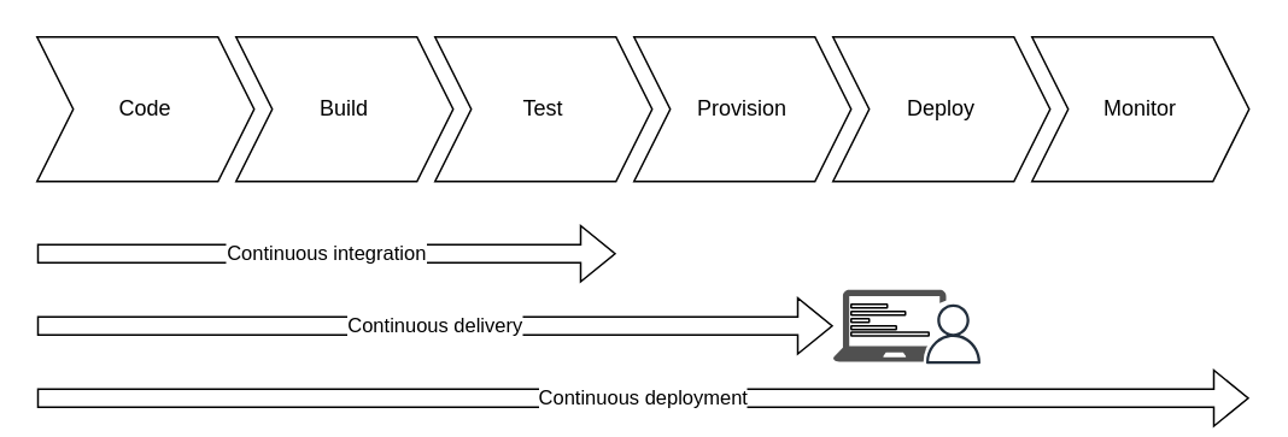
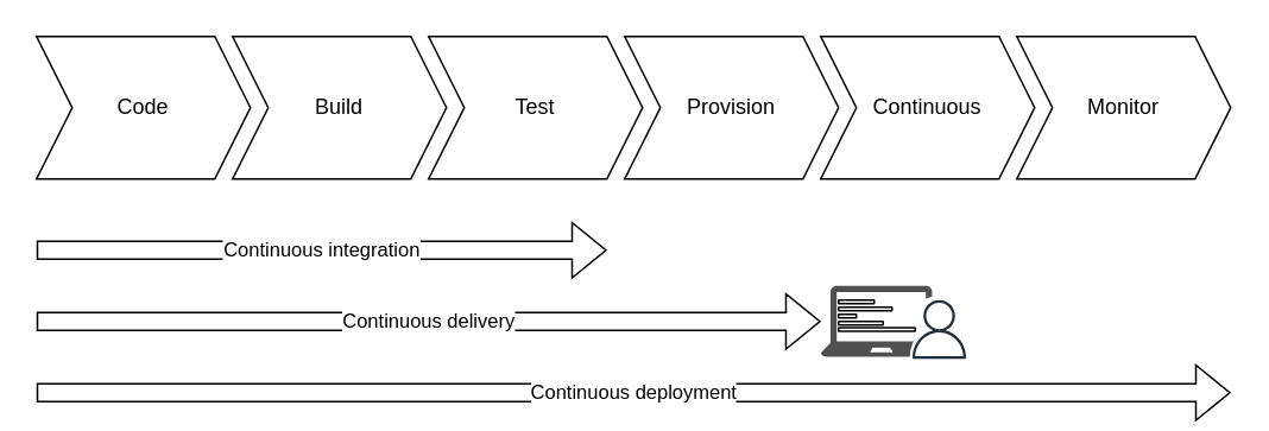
- <mxCell id="9" value="Deploy" style="shape=step;perimeter=stepPerimeter;whiteSpace=wrap;html=1;fixedSize=1;" vertex="1" parent="1"><mxGeometry x="460" y="20" width="120" height="80" as="geometry" /></mxCell>
+ <mxCell id="9" value="Continuous" style="shape=step;perimeter=stepPerimeter;whiteSpace=wrap;html=1;fixedSize=1;" vertex="1" parent="1"><mxGeometry x="460" y="20" width="120" height="80" as="geometry" /></mxCell>
